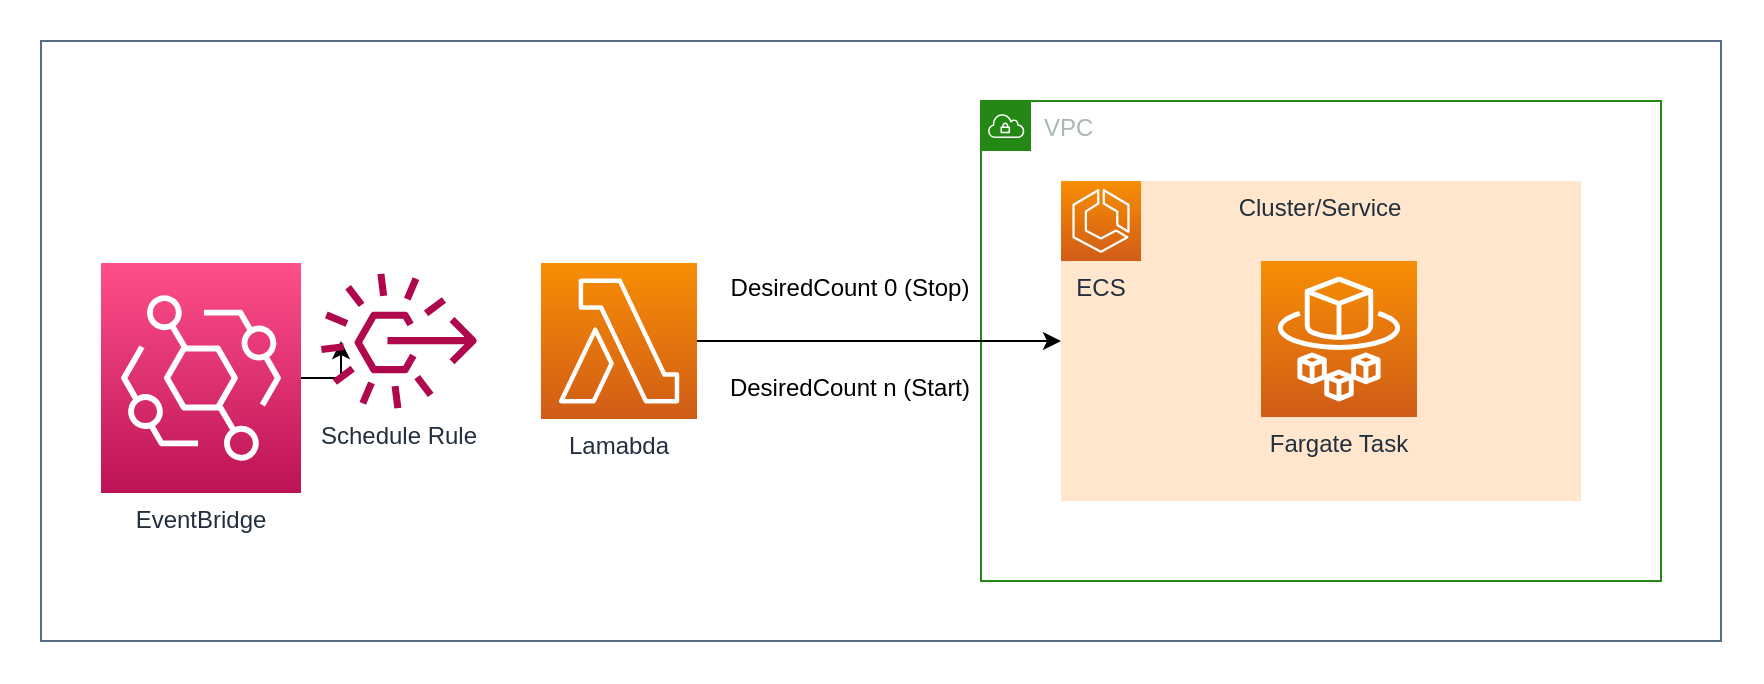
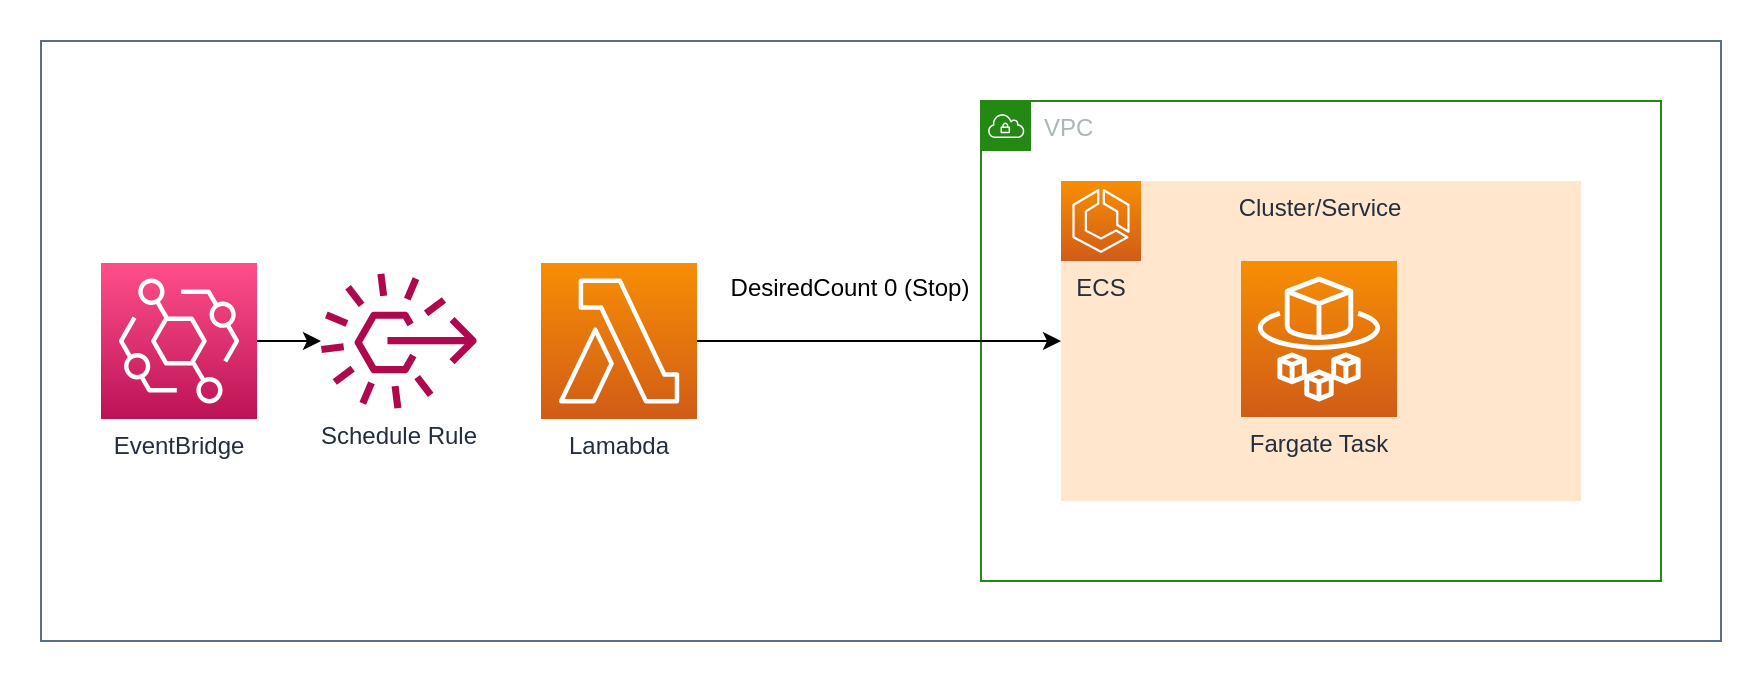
- <mxCell id="8" value="Fargate Task" style="sketch=0;points=[[0,0,0],[0.25,0,0],[0.5,0,0],[0.75,0,0],[1,0,0],[0,1,0],[0.25,1,0],[0.5,1,0],[0.75,1,0],[1,1,0],[0,0.25,0],[0,0.5,0],[0,0.75,0],[1,0.25,0],[1,0.5,0],[1,0.75,0]];outlineConnect=0;fontColor=#232F3E;gradientColor=#F78E04;gradientDirection=north;fillColor=#D05C17;strokeColor=#ffffff;dashed=0;verticalLabelPosition=bottom;verticalAlign=top;align=center;html=1;fontSize=12;fontStyle=0;aspect=fixed;shape=mxgraph.aws4.resourceIcon;resIcon=mxgraph.aws4.fargate;" parent="6" vertex="1"><mxGeometry x="140" y="80" width="78" height="78" as="geometry" /></mxCell>
+ <mxCell id="8" value="Fargate Task" style="sketch=0;points=[[0,0,0],[0.25,0,0],[0.5,0,0],[0.75,0,0],[1,0,0],[0,1,0],[0.25,1,0],[0.5,1,0],[0.75,1,0],[1,1,0],[0,0.25,0],[0,0.5,0],[0,0.75,0],[1,0.25,0],[1,0.5,0],[1,0.75,0]];outlineConnect=0;fontColor=#232F3E;gradientColor=#F78E04;gradientDirection=north;fillColor=#D05C17;strokeColor=#ffffff;dashed=0;verticalLabelPosition=bottom;verticalAlign=top;align=center;html=1;fontSize=12;fontStyle=0;aspect=fixed;shape=mxgraph.aws4.resourceIcon;resIcon=mxgraph.aws4.fargate;" parent="6" vertex="1"><mxGeometry x="130" y="80" width="78" height="78" as="geometry" /></mxCell>
- <mxCell id="3" value="EventBridge" style="sketch=0;points=[[0,0,0],[0.25,0,0],[0.5,0,0],[0.75,0,0],[1,0,0],[0,1,0],[0.25,1,0],[0.5,1,0],[0.75,1,0],[1,1,0],[0,0.25,0],[0,0.5,0],[0,0.75,0],[1,0.25,0],[1,0.5,0],[1,0.75,0]];outlineConnect=0;fontColor=#232F3E;gradientColor=#FF4F8B;gradientDirection=north;fillColor=#BC1356;strokeColor=#ffffff;dashed=0;verticalLabelPosition=bottom;verticalAlign=top;align=center;html=1;fontSize=12;fontStyle=0;aspect=fixed;shape=mxgraph.aws4.resourceIcon;resIcon=mxgraph.aws4.eventbridge;" parent="1" vertex="1"><mxGeometry x="50" y="131" width="100" height="115" as="geometry" /></mxCell>
+ <mxCell id="3" value="EventBridge" style="sketch=0;points=[[0,0,0],[0.25,0,0],[0.5,0,0],[0.75,0,0],[1,0,0],[0,1,0],[0.25,1,0],[0.5,1,0],[0.75,1,0],[1,1,0],[0,0.25,0],[0,0.5,0],[0,0.75,0],[1,0.25,0],[1,0.5,0],[1,0.75,0]];outlineConnect=0;fontColor=#232F3E;gradientColor=#FF4F8B;gradientDirection=north;fillColor=#BC1356;strokeColor=#ffffff;dashed=0;verticalLabelPosition=bottom;verticalAlign=top;align=center;html=1;fontSize=12;fontStyle=0;aspect=fixed;shape=mxgraph.aws4.resourceIcon;resIcon=mxgraph.aws4.eventbridge;" parent="1" vertex="1"><mxGeometry x="50" y="131" width="78" height="78" as="geometry" /></mxCell>
- <mxCell id="12" value="DesiredCount n (Start)" style="text;strokeColor=none;align=center;fillColor=none;html=1;verticalAlign=middle;whiteSpace=wrap;rounded=0;" parent="1" vertex="1"><mxGeometry x="360" y="179" width="130" height="30" as="geometry" /></mxCell>
